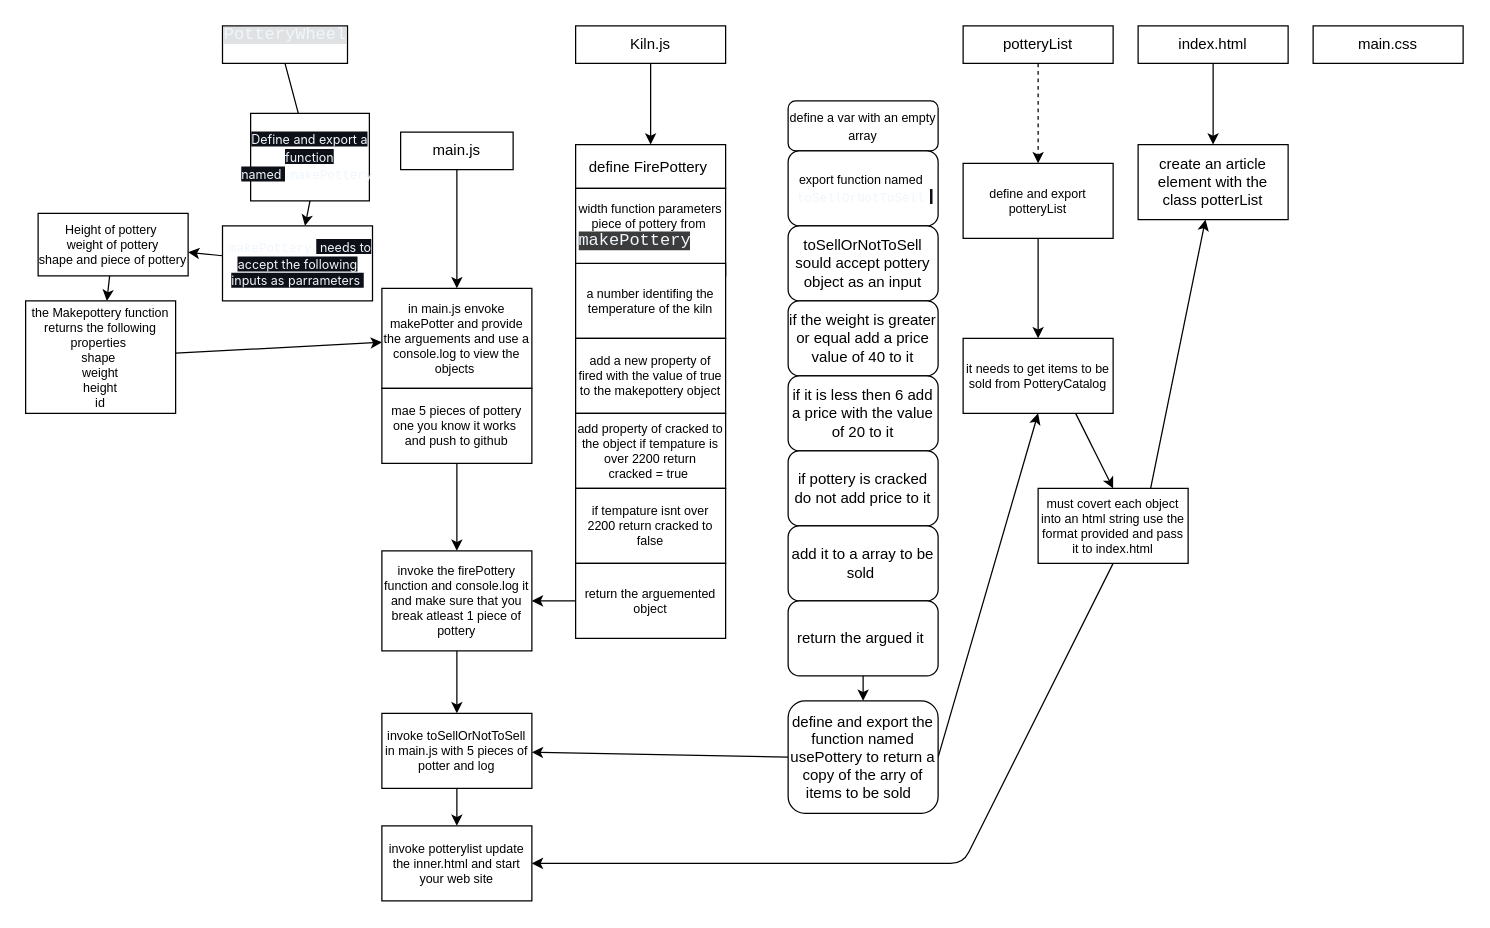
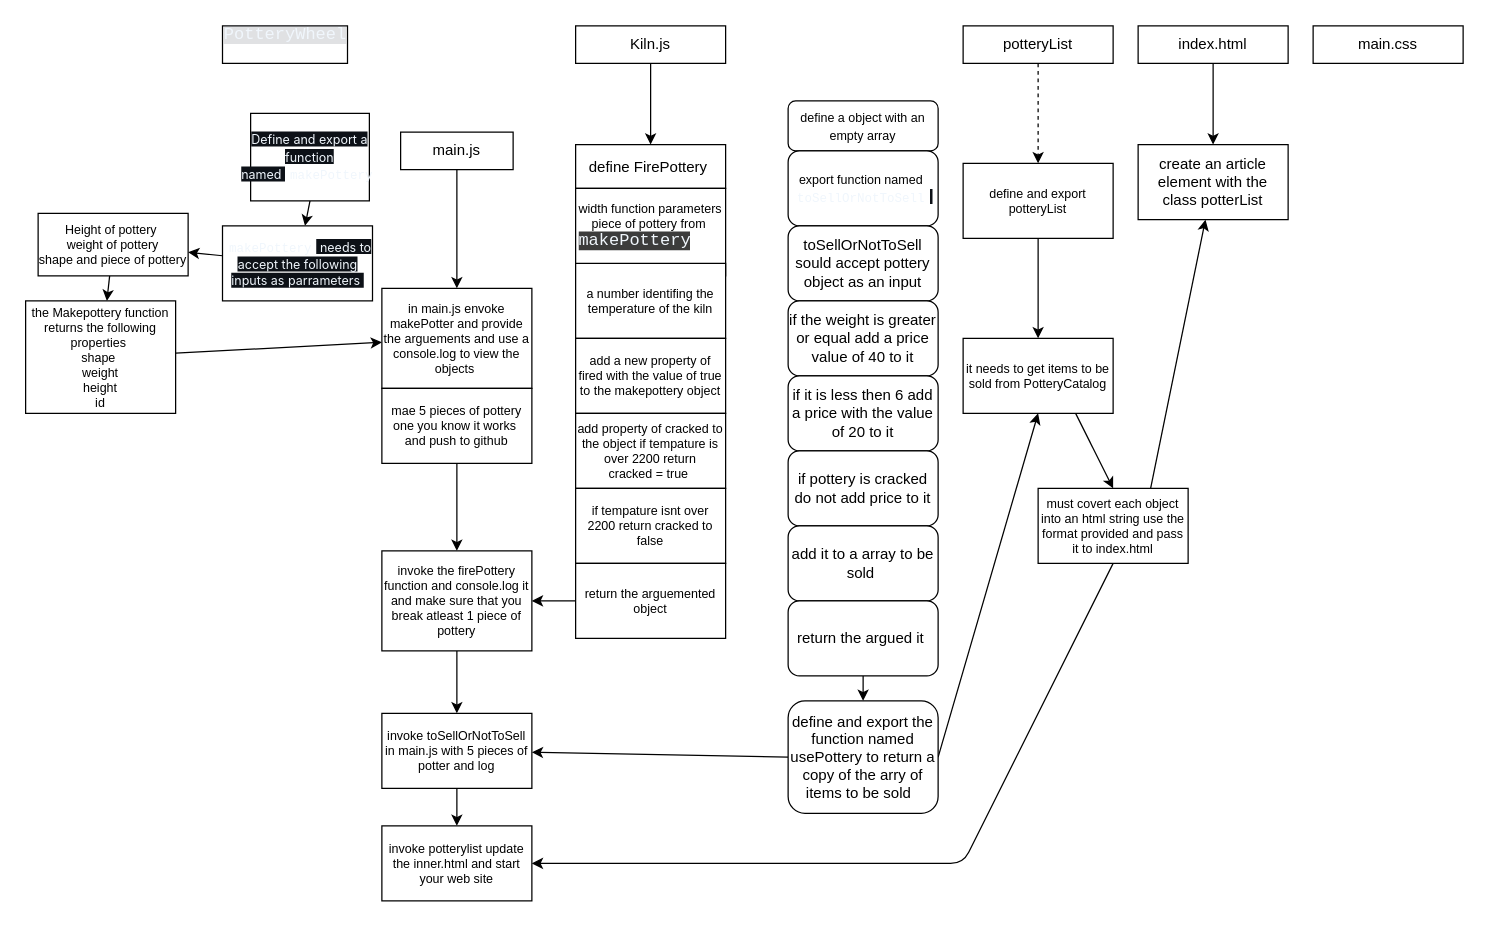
- <mxCell id="12" value="" style="endArrow=none;html=1;exitX=0.5;exitY=1;exitDx=0;exitDy=0;" edge="1" parent="1" source="2" target="14"><mxGeometry width="50" height="50" relative="1" as="geometry"><mxPoint x="130" y="50" as="sourcePoint" /><mxPoint x="130" y="570" as="targetPoint" /></mxGeometry></mxCell>
- <mxCell id="43" value="&lt;font style=&quot;font-size: 10px;&quot;&gt;define a var with an empty array&lt;/font&gt;" style="whiteSpace=wrap;html=1;rounded=1;" vertex="1" parent="1"><mxGeometry x="630" y="80" width="120" height="40" as="geometry" /></mxCell>
+ <mxCell id="43" value="&lt;font style=&quot;font-size: 10px;&quot;&gt;define a object with an empty array&lt;/font&gt;" style="whiteSpace=wrap;html=1;rounded=1;" vertex="1" parent="1"><mxGeometry x="630" y="80" width="120" height="40" as="geometry" /></mxCell>
